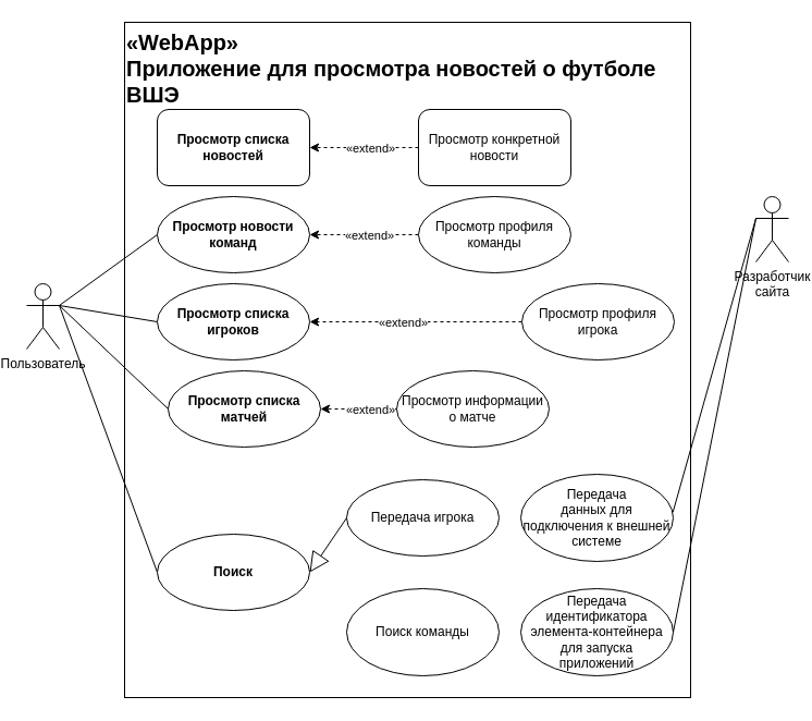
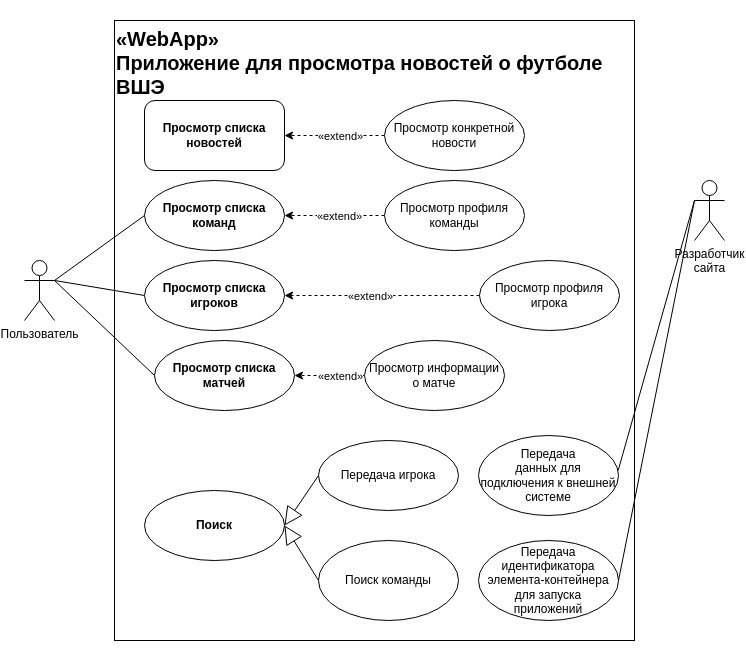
- <mxCell id="20" value="&lt;span style=&quot;font-weight: normal;&quot;&gt;Просмотр конкретной новости&lt;/span&gt;" style="whiteSpace=wrap;html=1;fontStyle=1;rounded=1;" vertex="1" parent="1"><mxGeometry x="380" y="100" width="140" height="70" as="geometry" /></mxCell>
+ <mxCell id="20" value="&lt;span style=&quot;font-weight: normal;&quot;&gt;Просмотр конкретной новости&lt;/span&gt;" style="ellipse;whiteSpace=wrap;html=1;fontStyle=1" vertex="1" parent="1"><mxGeometry x="380" y="100" width="140" height="70" as="geometry" /></mxCell>
- <mxCell id="12" value="&lt;b&gt;Просмотр новости команд&lt;br&gt;&lt;/b&gt;" style="ellipse;whiteSpace=wrap;html=1;" vertex="1" parent="1"><mxGeometry x="140" y="180" width="140" height="70" as="geometry" /></mxCell>
+ <mxCell id="12" value="&lt;b&gt;Просмотр списка команд&lt;br&gt;&lt;/b&gt;" style="ellipse;whiteSpace=wrap;html=1;" vertex="1" parent="1"><mxGeometry x="140" y="180" width="140" height="70" as="geometry" /></mxCell>
- <mxCell id="6" value="" style="endArrow=none;html=1;rounded=0;entryX=0;entryY=0.5;entryDx=0;entryDy=0;exitX=1;exitY=0.333;exitDx=0;exitDy=0;exitPerimeter=0;" edge="1" parent="1" source="3" target="9"><mxGeometry width="50" height="50" relative="1" as="geometry"><mxPoint x="0" y="260" as="sourcePoint" /><mxPoint x="130" y="360" as="targetPoint" /></mxGeometry></mxCell>
+ <mxCell id="16" value="" style="endArrow=block;endSize=16;endFill=0;html=1;rounded=0;exitX=0;exitY=0.5;exitDx=0;exitDy=0;entryX=1;entryY=0.5;entryDx=0;entryDy=0;" edge="1" parent="1" source="15" target="9"><mxGeometry width="160" relative="1" as="geometry"><mxPoint x="330" y="550" as="sourcePoint" /><mxPoint x="490" y="550" as="targetPoint" /></mxGeometry></mxCell>
